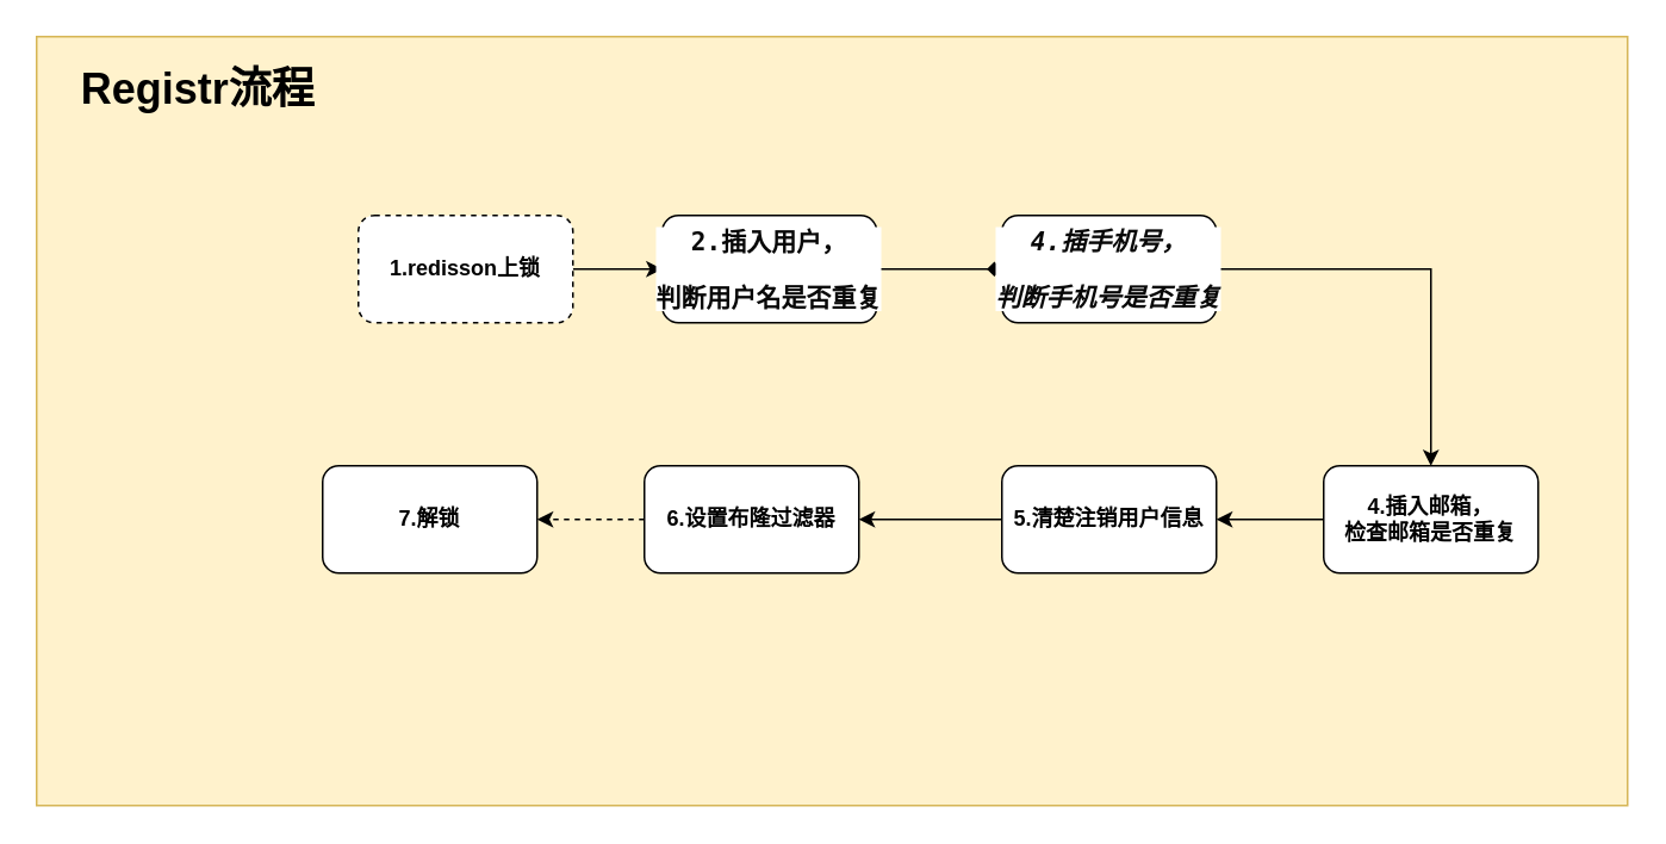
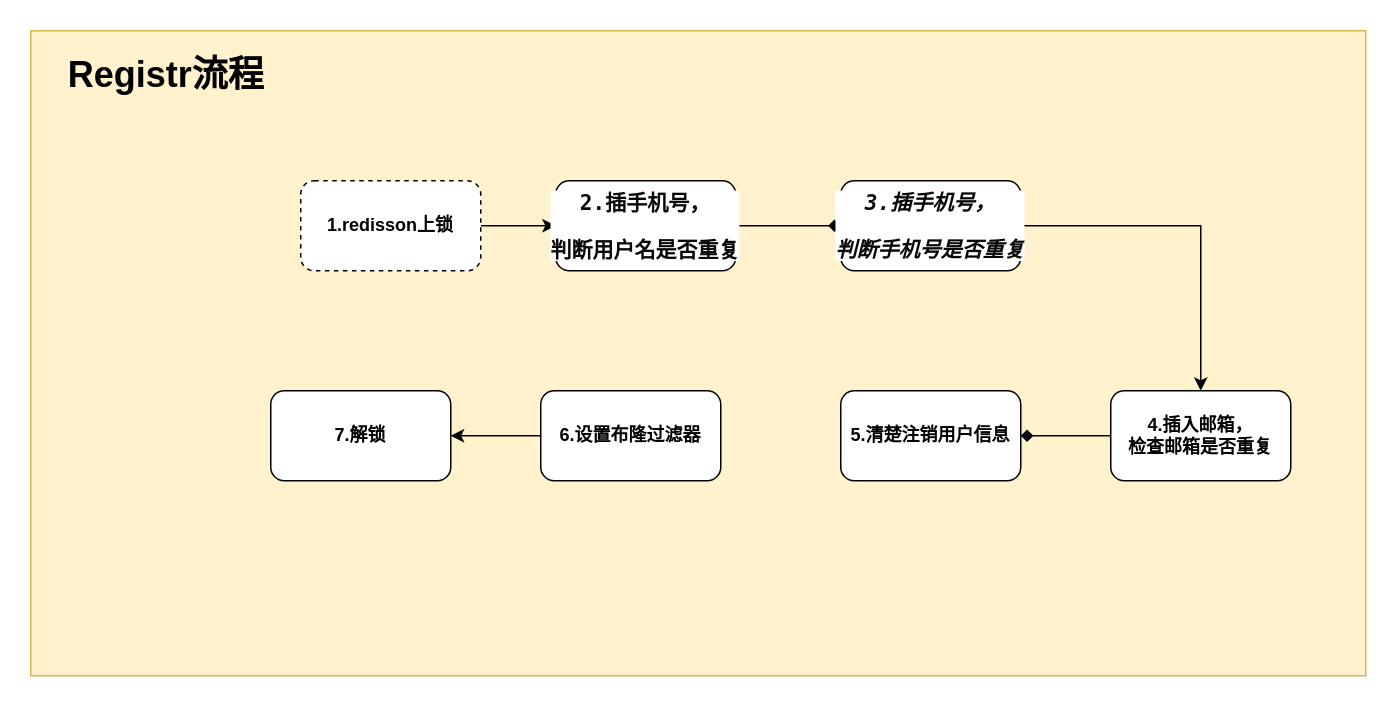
- <mxCell id="7" value="&lt;div style=&quot;background-color: rgb(255, 255, 255);&quot;&gt;&lt;pre style=&quot;font-family: &amp;quot;JetBrains Mono&amp;quot;, monospace; font-size: 10.5pt;&quot;&gt;&lt;font color=&quot;#080808&quot;&gt;2.插入用户，&lt;/font&gt;&lt;/pre&gt;&lt;pre style=&quot;font-family: &amp;quot;JetBrains Mono&amp;quot;, monospace; font-size: 10.5pt;&quot;&gt;&lt;font color=&quot;#080808&quot;&gt;判断用户名是否重复&lt;/font&gt;&lt;/pre&gt;&lt;/div&gt;" style="rounded=1;whiteSpace=wrap;html=1;fontStyle=1" vertex="1" parent="1"><mxGeometry x="370" y="120" width="120" height="60" as="geometry" /></mxCell>
+ <mxCell id="7" value="&lt;div style=&quot;background-color: rgb(255, 255, 255);&quot;&gt;&lt;pre style=&quot;font-family: &amp;quot;JetBrains Mono&amp;quot;, monospace; font-size: 10.5pt;&quot;&gt;&lt;font color=&quot;#080808&quot;&gt;2.插手机号，&lt;/font&gt;&lt;/pre&gt;&lt;pre style=&quot;font-family: &amp;quot;JetBrains Mono&amp;quot;, monospace; font-size: 10.5pt;&quot;&gt;&lt;font color=&quot;#080808&quot;&gt;判断用户名是否重复&lt;/font&gt;&lt;/pre&gt;&lt;/div&gt;" style="rounded=1;whiteSpace=wrap;html=1;fontStyle=1" vertex="1" parent="1"><mxGeometry x="370" y="120" width="120" height="60" as="geometry" /></mxCell>
- <mxCell id="9" value="&lt;div style=&quot;background-color: rgb(255, 255, 255);&quot;&gt;&lt;pre style=&quot;font-family: &amp;quot;JetBrains Mono&amp;quot;, monospace; font-size: 10.5pt;&quot;&gt;&lt;font color=&quot;#080808&quot;&gt;&lt;i&gt;4.插手机号，&lt;/i&gt;&lt;/font&gt;&lt;/pre&gt;&lt;pre style=&quot;font-family: &amp;quot;JetBrains Mono&amp;quot;, monospace; font-size: 10.5pt;&quot;&gt;&lt;font color=&quot;#080808&quot;&gt;&lt;i&gt;判断手机号是否重复&lt;/i&gt;&lt;/font&gt;&lt;/pre&gt;&lt;/div&gt;" style="whiteSpace=wrap;html=1;rounded=1;fontStyle=1;" vertex="1" parent="1"><mxGeometry x="560" y="120" width="120" height="60" as="geometry" /></mxCell>
+ <mxCell id="9" value="&lt;div style=&quot;background-color: rgb(255, 255, 255);&quot;&gt;&lt;pre style=&quot;font-family: &amp;quot;JetBrains Mono&amp;quot;, monospace; font-size: 10.5pt;&quot;&gt;&lt;font color=&quot;#080808&quot;&gt;&lt;i&gt;3.插手机号，&lt;/i&gt;&lt;/font&gt;&lt;/pre&gt;&lt;pre style=&quot;font-family: &amp;quot;JetBrains Mono&amp;quot;, monospace; font-size: 10.5pt;&quot;&gt;&lt;font color=&quot;#080808&quot;&gt;&lt;i&gt;判断手机号是否重复&lt;/i&gt;&lt;/font&gt;&lt;/pre&gt;&lt;/div&gt;" style="whiteSpace=wrap;html=1;rounded=1;fontStyle=1;" vertex="1" parent="1"><mxGeometry x="560" y="120" width="120" height="60" as="geometry" /></mxCell>
- <mxCell id="14" value="" style="edgeStyle=orthogonalEdgeStyle;rounded=0;orthogonalLoop=1;jettySize=auto;html=1;dashed=1;" edge="1" parent="1" source="15" target="16"><mxGeometry relative="1" as="geometry" /></mxCell>
+ <mxCell id="14" value="" style="edgeStyle=orthogonalEdgeStyle;rounded=0;orthogonalLoop=1;jettySize=auto;html=1;" edge="1" parent="1" source="15" target="16"><mxGeometry relative="1" as="geometry" /></mxCell>
- <mxCell id="12" value="" style="edgeStyle=orthogonalEdgeStyle;rounded=0;orthogonalLoop=1;jettySize=auto;html=1;" edge="1" parent="1" source="13" target="15"><mxGeometry relative="1" as="geometry" /></mxCell>
- <mxCell id="10" value="" style="edgeStyle=orthogonalEdgeStyle;rounded=0;orthogonalLoop=1;jettySize=auto;html=1;" edge="1" parent="1" source="11" target="13"><mxGeometry relative="1" as="geometry" /></mxCell>
+ <mxCell id="10" value="" style="edgeStyle=orthogonalEdgeStyle;rounded=0;orthogonalLoop=1;jettySize=auto;html=1;endArrow=diamond;" edge="1" parent="1" source="11" target="13"><mxGeometry relative="1" as="geometry" /></mxCell>
